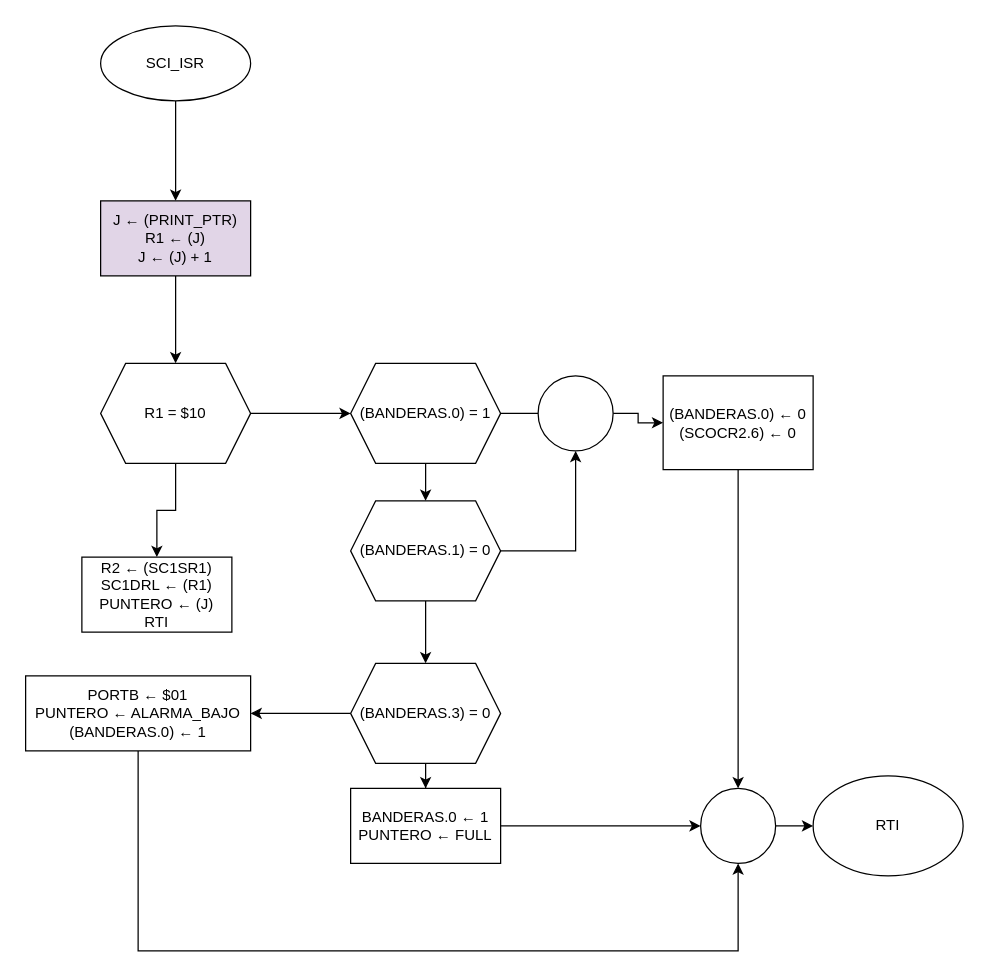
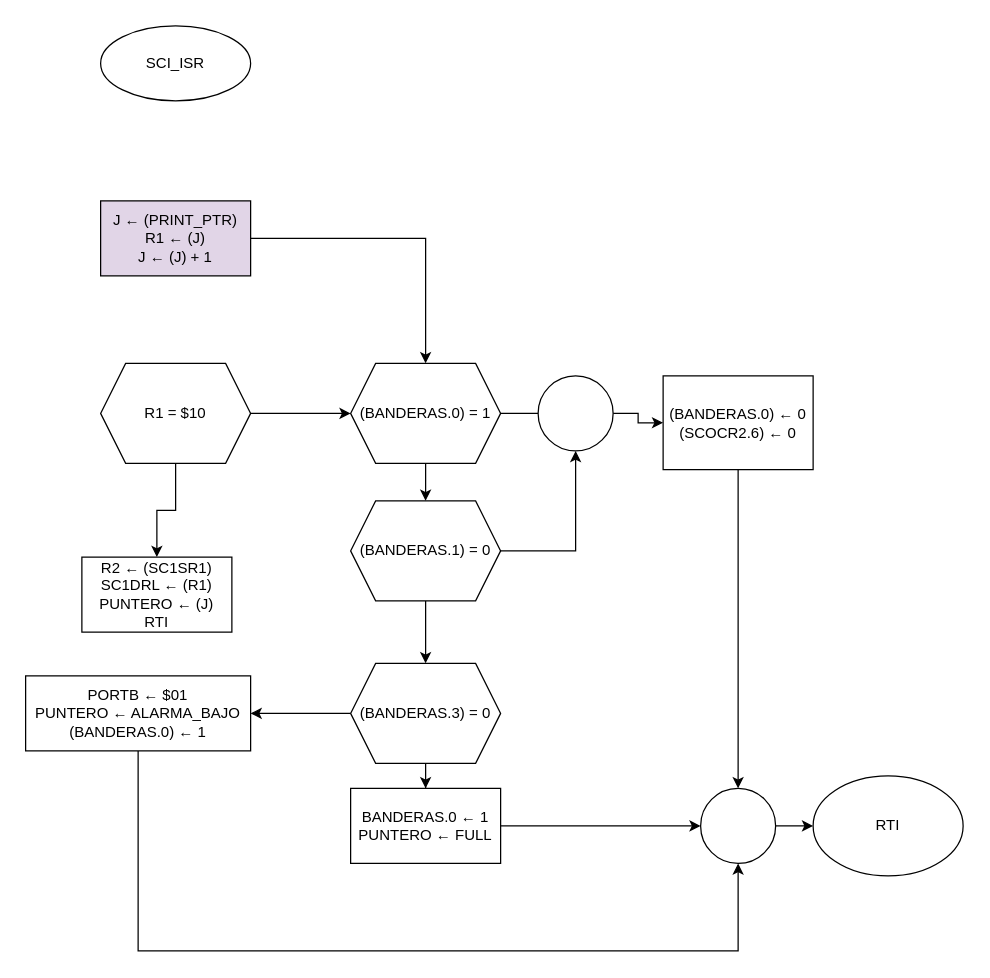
- <mxCell id="2" value="" style="edgeStyle=orthogonalEdgeStyle;rounded=0;orthogonalLoop=1;jettySize=auto;html=1;" edge="1" parent="1" source="3" target="5"><mxGeometry relative="1" as="geometry" /></mxCell>
- <mxCell id="4" value="" style="edgeStyle=orthogonalEdgeStyle;rounded=0;orthogonalLoop=1;jettySize=auto;html=1;" edge="1" parent="1" source="5" target="8"><mxGeometry relative="1" as="geometry" /></mxCell>
+ <mxCell id="4" value="" style="edgeStyle=orthogonalEdgeStyle;rounded=0;orthogonalLoop=1;jettySize=auto;html=1;" edge="1" parent="1" source="5" target="13"><mxGeometry relative="1" as="geometry" /></mxCell>
